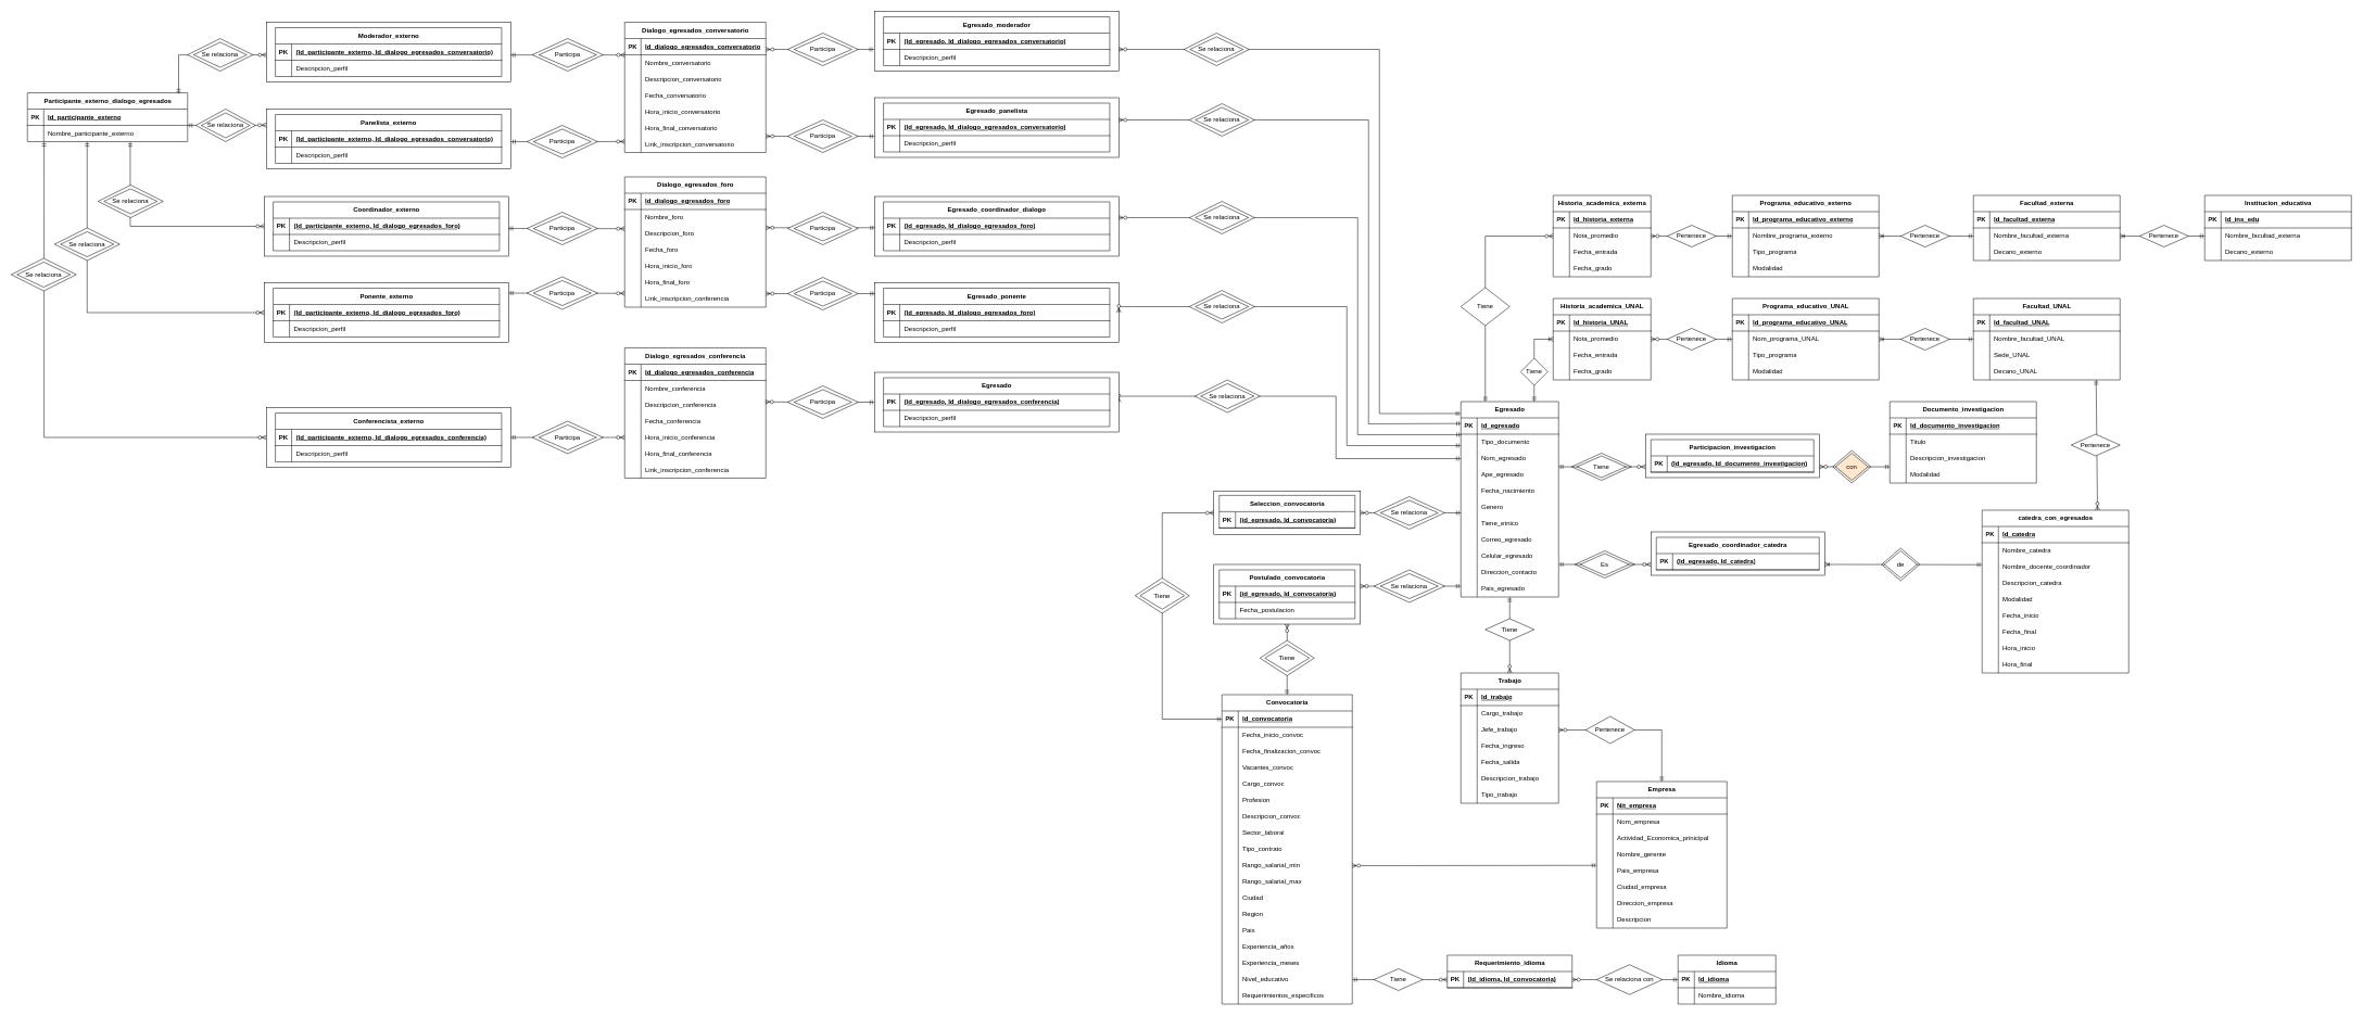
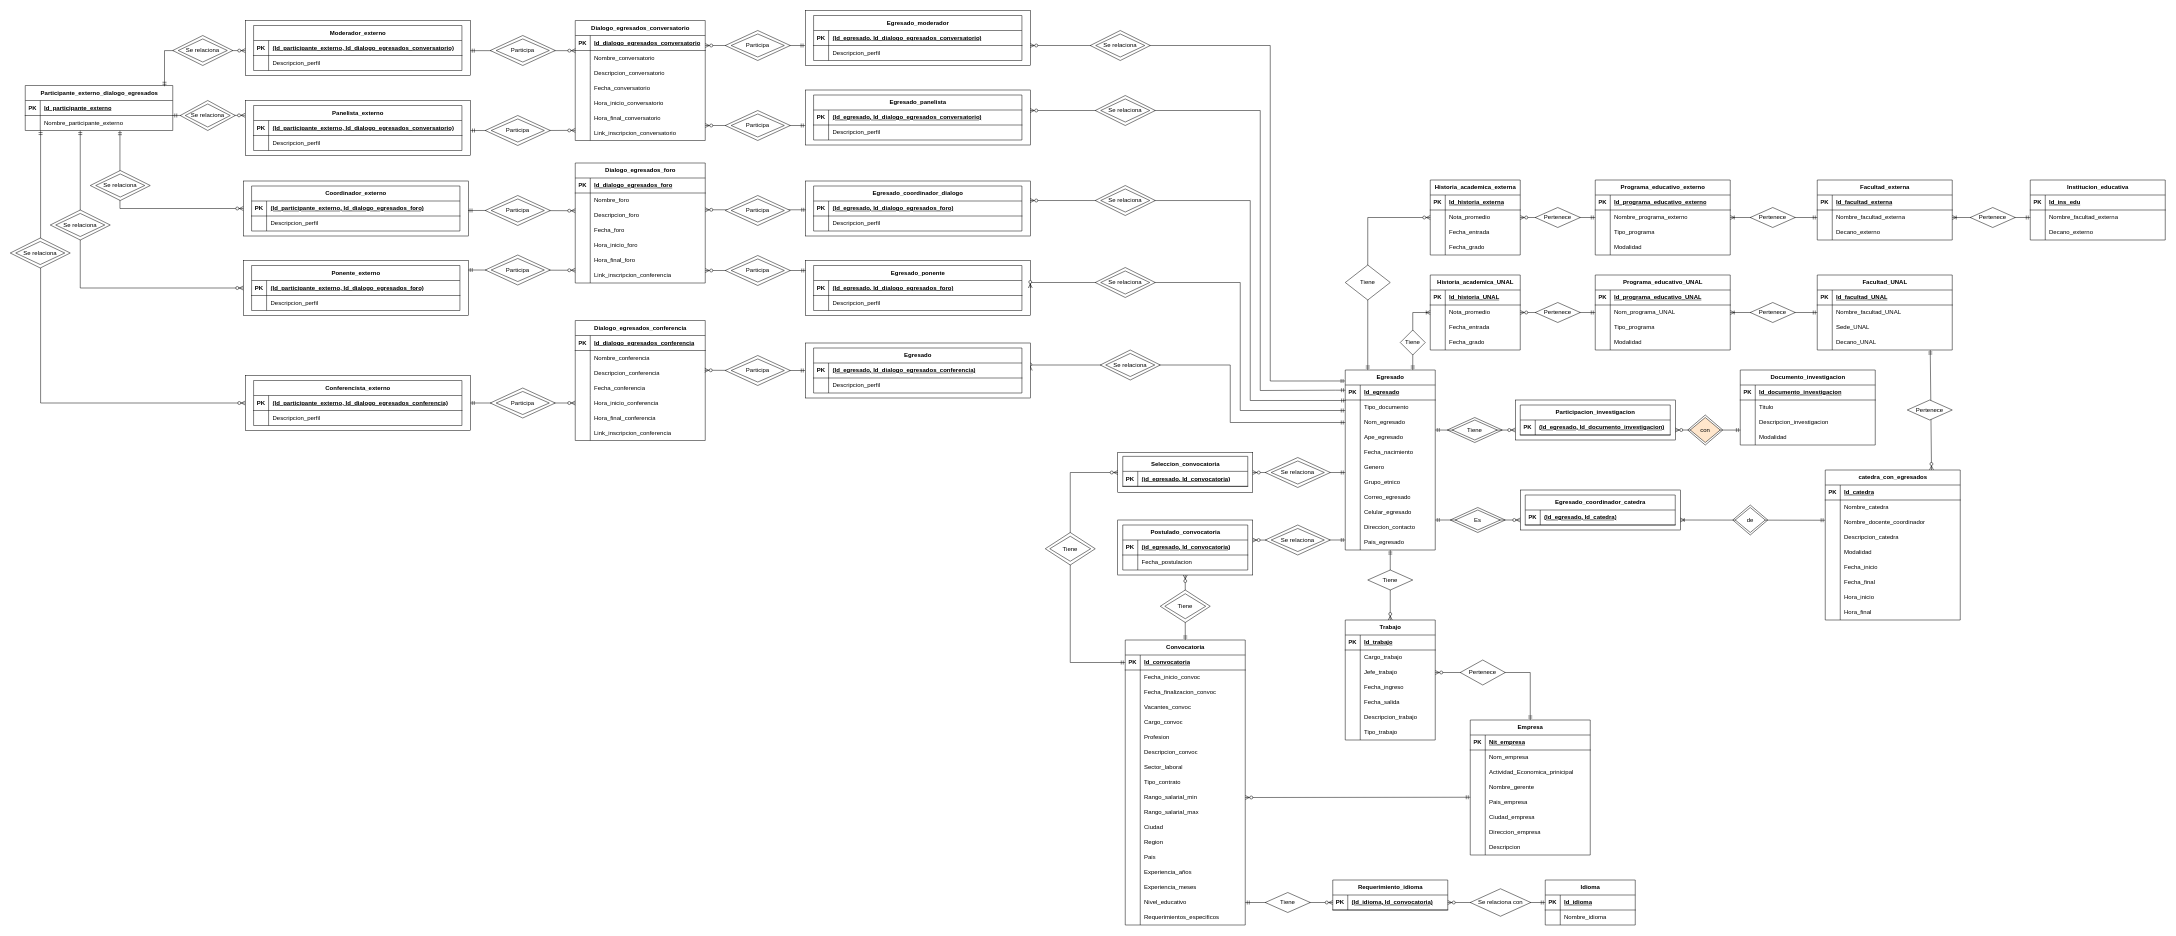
- <mxCell id="27" value="Tiene_etnico" style="shape=partialRectangle;connectable=0;fillColor=none;top=0;left=0;bottom=0;right=0;align=left;spacingLeft=6;overflow=hidden;whiteSpace=wrap;html=1;" vertex="1" parent="25"><mxGeometry x="30" width="150" height="30" as="geometry"><mxRectangle width="150" height="30" as="alternateBounds" /></mxGeometry></mxCell>
+ <mxCell id="27" value="Grupo_etnico" style="shape=partialRectangle;connectable=0;fillColor=none;top=0;left=0;bottom=0;right=0;align=left;spacingLeft=6;overflow=hidden;whiteSpace=wrap;html=1;" vertex="1" parent="25"><mxGeometry x="30" width="150" height="30" as="geometry"><mxRectangle width="150" height="30" as="alternateBounds" /></mxGeometry></mxCell>
